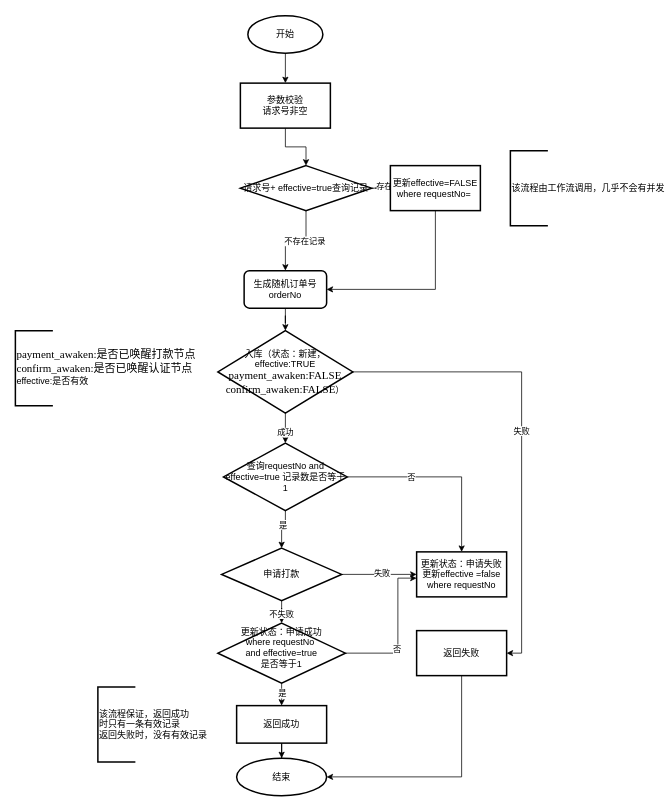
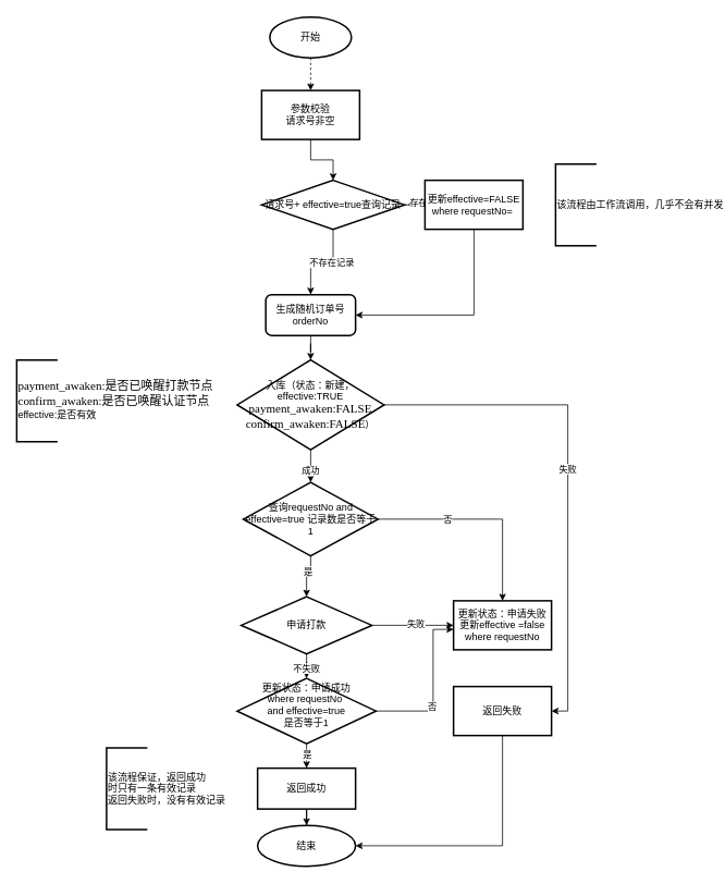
- <mxCell id="2" value="" style="edgeStyle=orthogonalEdgeStyle;rounded=0;orthogonalLoop=1;jettySize=auto;html=1;" edge="1" parent="1" source="3" target="43"><mxGeometry relative="1" as="geometry" /></mxCell>
+ <mxCell id="2" value="" style="edgeStyle=orthogonalEdgeStyle;rounded=0;orthogonalLoop=1;jettySize=auto;html=1;dashed=1;" edge="1" parent="1" source="3" target="43"><mxGeometry relative="1" as="geometry" /></mxCell>
